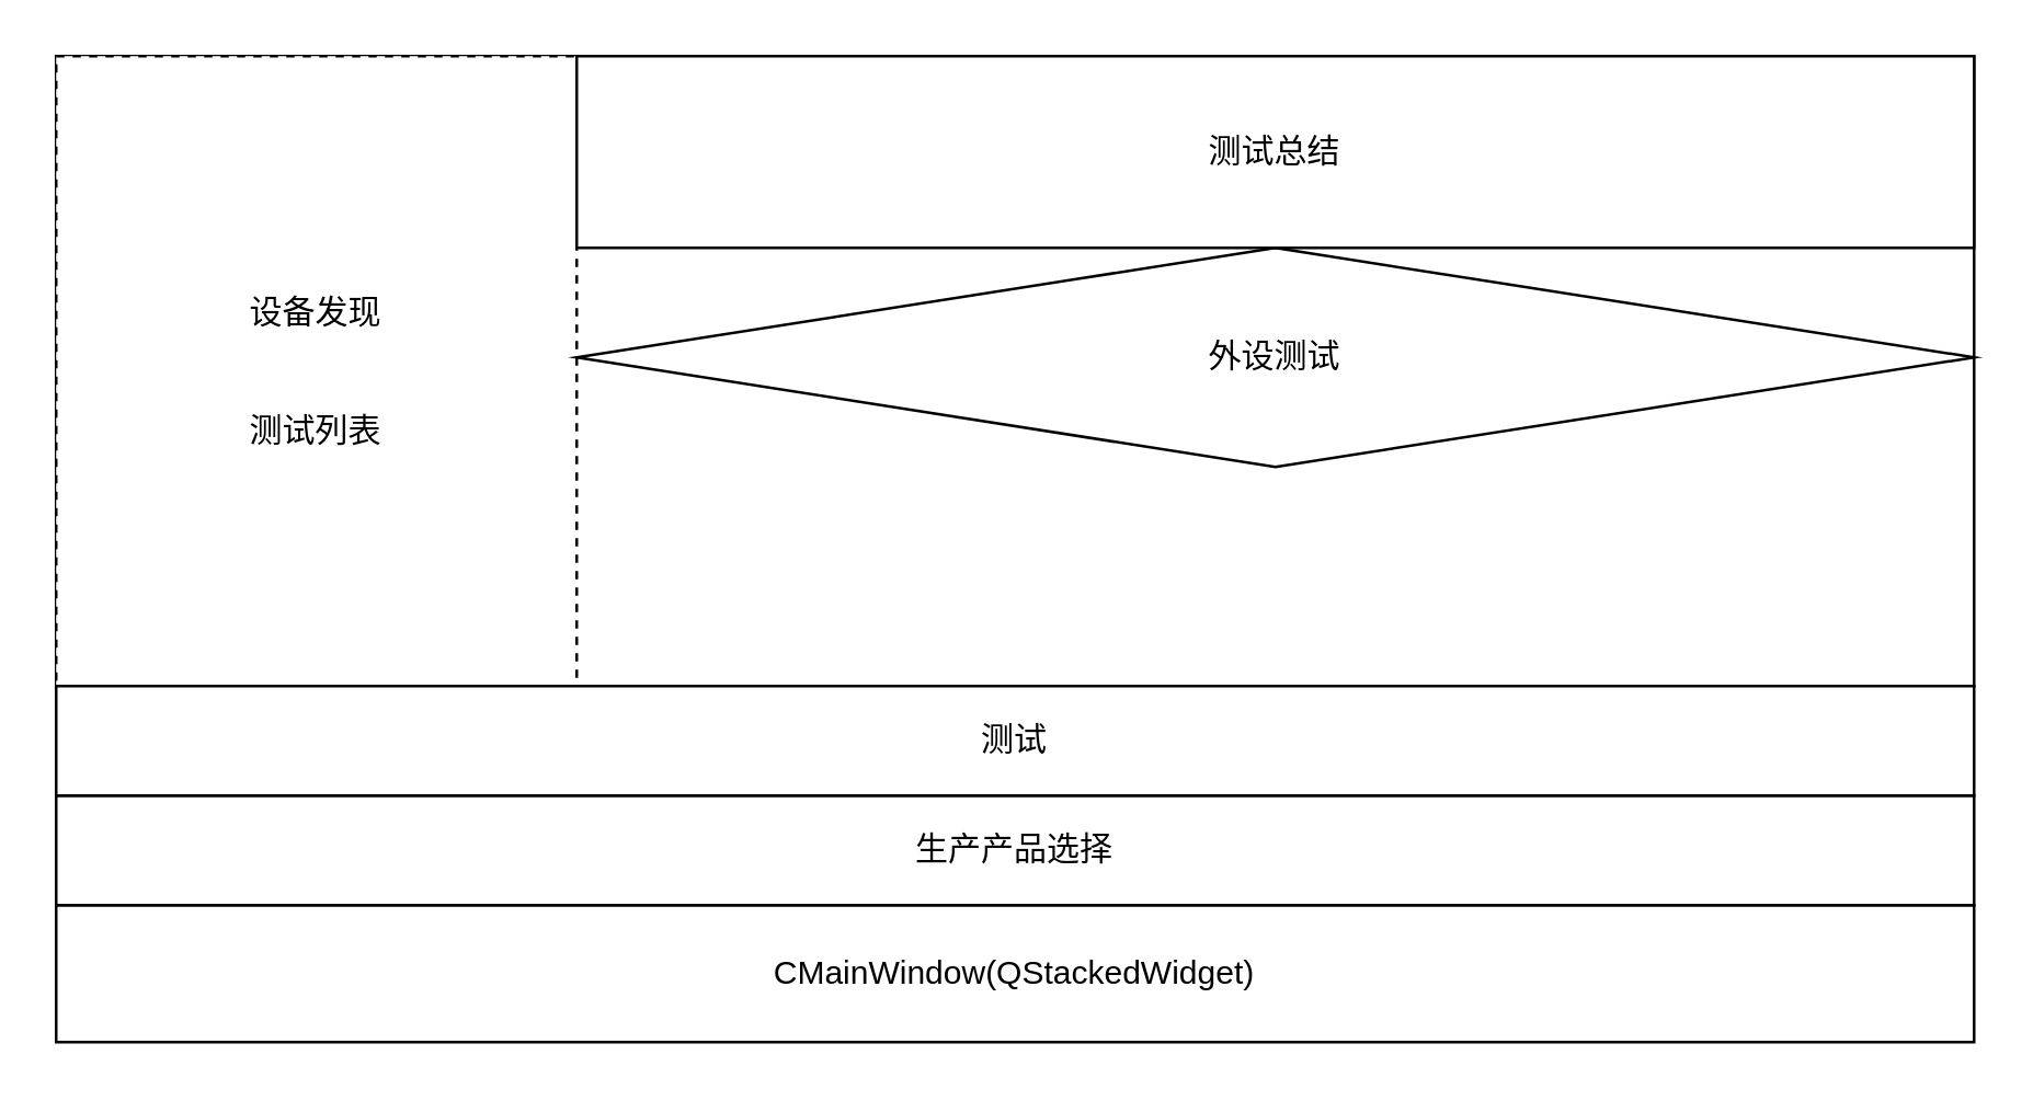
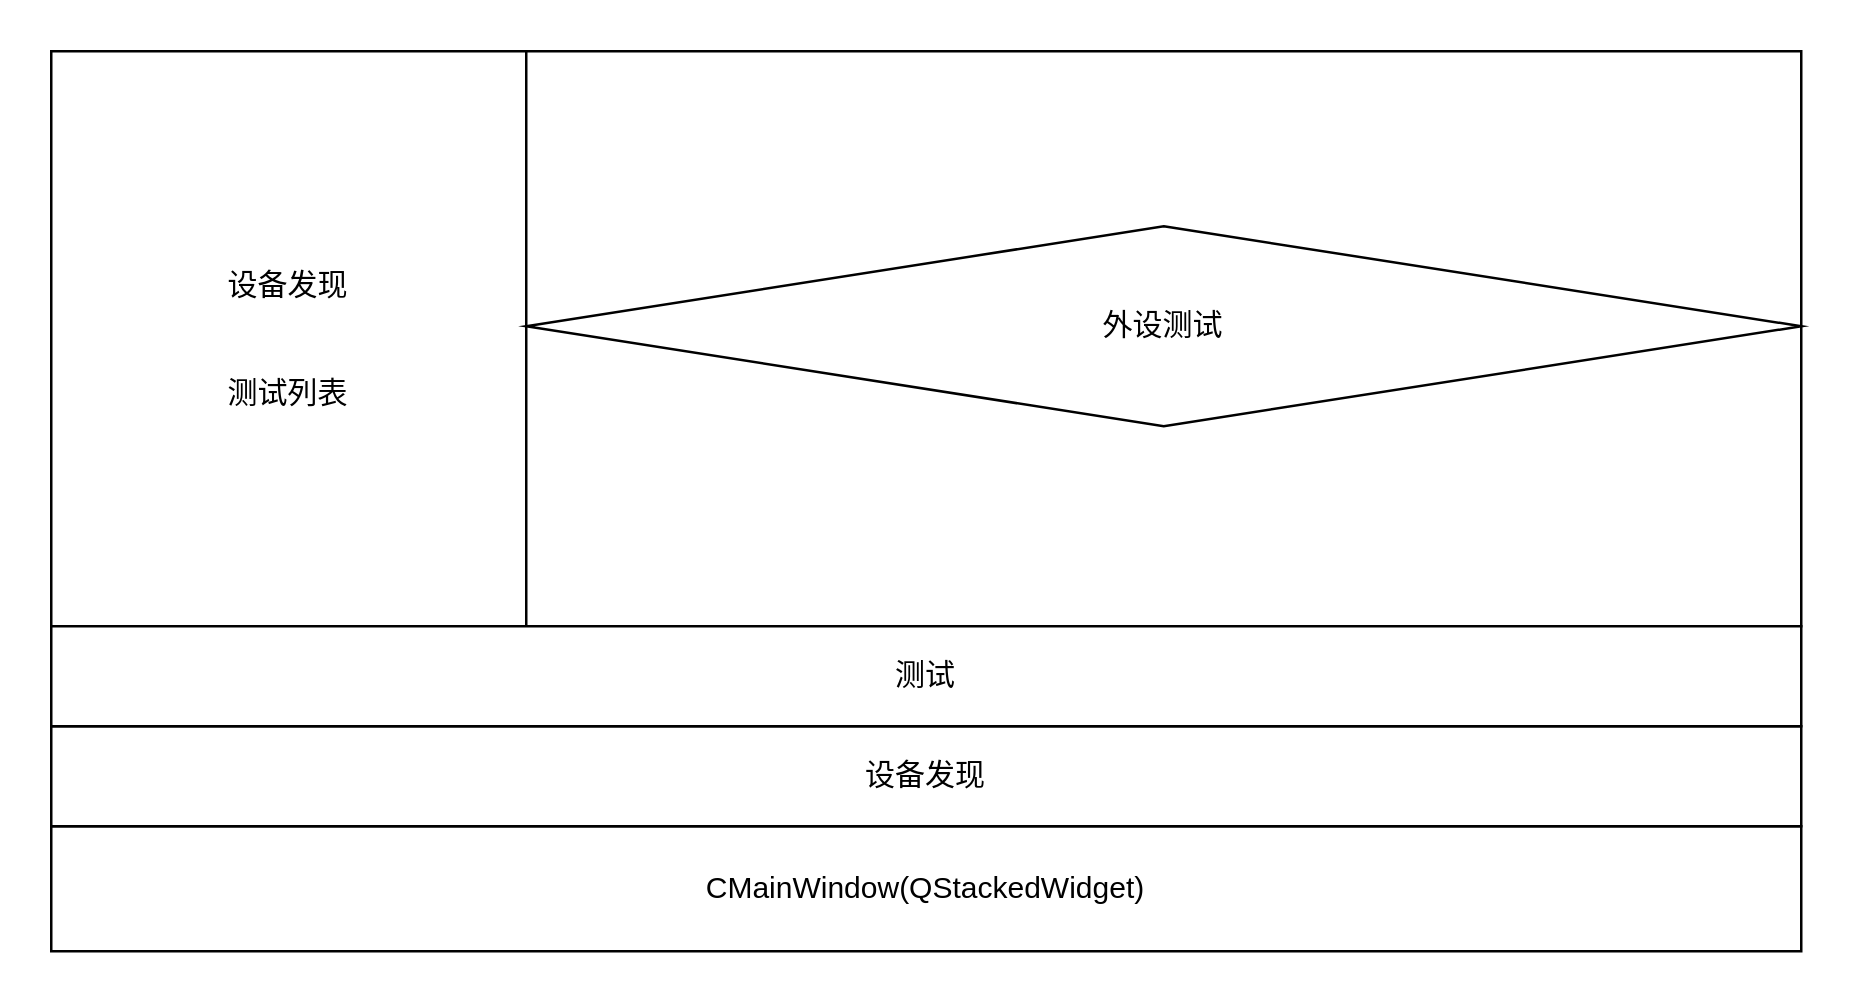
- <mxCell id="7" value="测试总结" style="rounded=0;whiteSpace=wrap;html=1;" vertex="1" parent="1"><mxGeometry x="210" y="20" width="510" height="70" as="geometry" /></mxCell>
- <mxCell id="5" value="设备发现&lt;br&gt;&lt;br&gt;&lt;br&gt;测试列表" style="rounded=0;whiteSpace=wrap;html=1;dashed=1;" vertex="1" parent="1"><mxGeometry x="20" y="20" width="190" height="230" as="geometry" /></mxCell>
+ <mxCell id="5" value="设备发现&lt;br&gt;&lt;br&gt;&lt;br&gt;测试列表" style="rounded=0;whiteSpace=wrap;html=1;" vertex="1" parent="1"><mxGeometry x="20" y="20" width="190" height="230" as="geometry" /></mxCell>
- <mxCell id="3" value="生产产品选择" style="rounded=0;whiteSpace=wrap;html=1;" vertex="1" parent="1"><mxGeometry x="20" y="290" width="700" height="40" as="geometry" /></mxCell>
+ <mxCell id="3" value="设备发现" style="rounded=0;whiteSpace=wrap;html=1;" vertex="1" parent="1"><mxGeometry x="20" y="290" width="700" height="40" as="geometry" /></mxCell>
